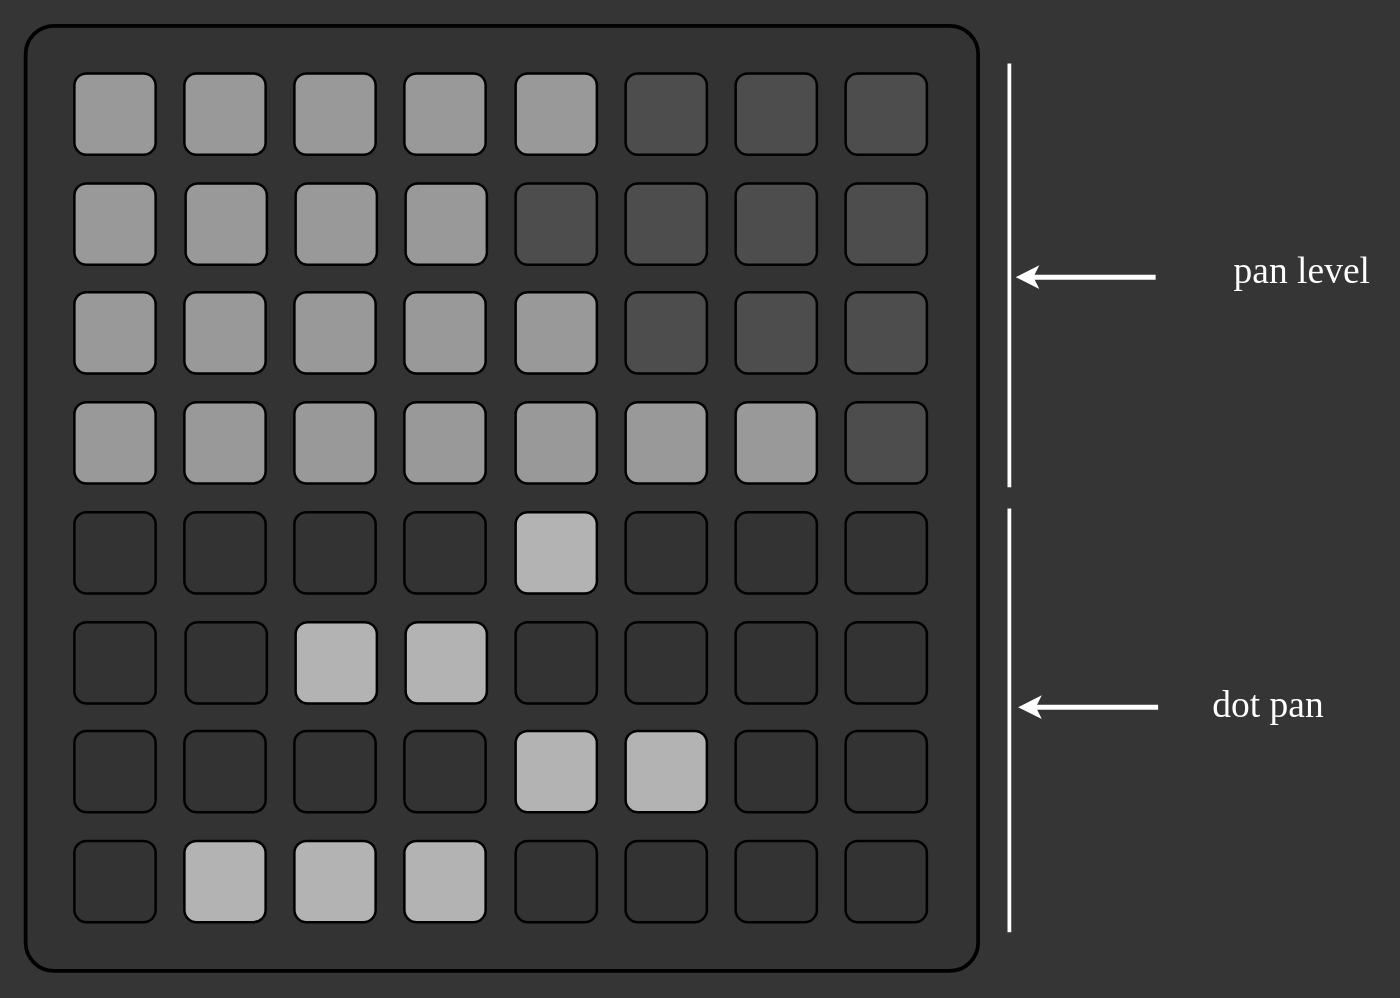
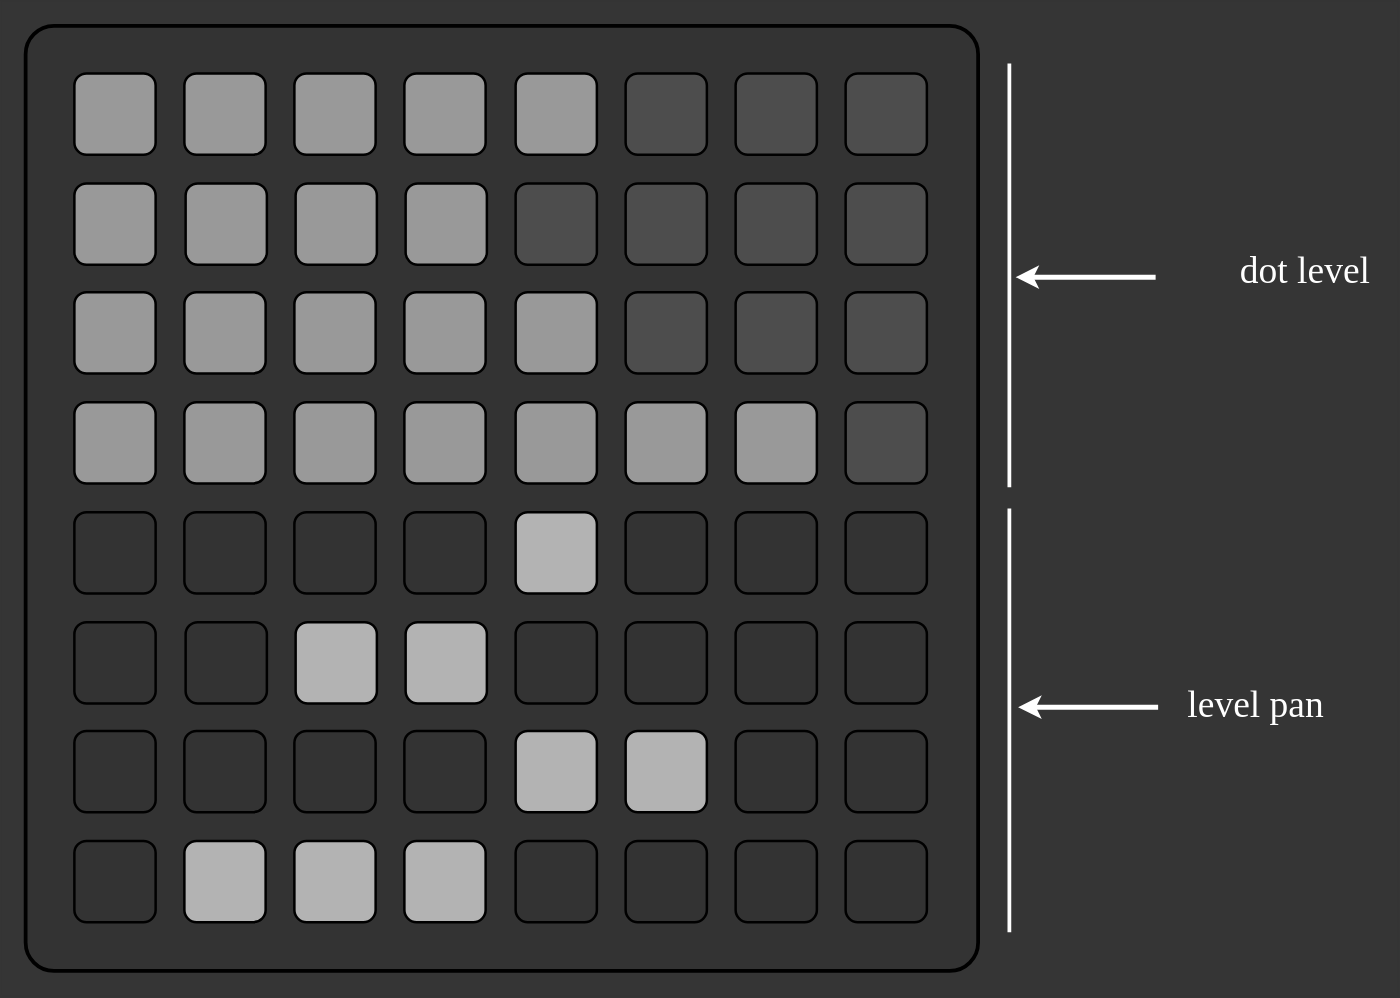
- <mxCell id="67" value="pan level" style="text;html=1;align=right;verticalAlign=middle;whiteSpace=wrap;rounded=0;fontSize=30;fontFamily=Roboto Mono;fontSource=https%3A%2F%2Ffonts.googleapis.com%2Fcss%3Ffamily%3DRoboto%2BMono;fontColor=#FFFFFF;strokeWidth=2;" parent="1" vertex="1"><mxGeometry x="929" y="191" width="169" height="48" as="geometry" /></mxCell>
+ <mxCell id="67" value="dot level" style="text;html=1;align=right;verticalAlign=middle;whiteSpace=wrap;rounded=0;fontSize=30;fontFamily=Roboto Mono;fontSource=https%3A%2F%2Ffonts.googleapis.com%2Fcss%3Ffamily%3DRoboto%2BMono;fontColor=#FFFFFF;strokeWidth=2;" parent="1" vertex="1"><mxGeometry x="929" y="191" width="169" height="48" as="geometry" /></mxCell>
- <mxCell id="69" value="dot pan" style="text;html=1;align=right;verticalAlign=middle;whiteSpace=wrap;rounded=0;fontSize=30;fontFamily=Roboto Mono;fontSource=https%3A%2F%2Ffonts.googleapis.com%2Fcss%3Ffamily%3DRoboto%2BMono;fontColor=#FFFFFF;strokeWidth=2;" parent="1" vertex="1"><mxGeometry x="921" y="516" width="140" height="92" as="geometry" /></mxCell>
+ <mxCell id="69" value="level pan" style="text;html=1;align=right;verticalAlign=middle;whiteSpace=wrap;rounded=0;fontSize=30;fontFamily=Roboto Mono;fontSource=https%3A%2F%2Ffonts.googleapis.com%2Fcss%3Ffamily%3DRoboto%2BMono;fontColor=#FFFFFF;strokeWidth=2;" parent="1" vertex="1"><mxGeometry x="921" y="516" width="140" height="92" as="geometry" /></mxCell>
